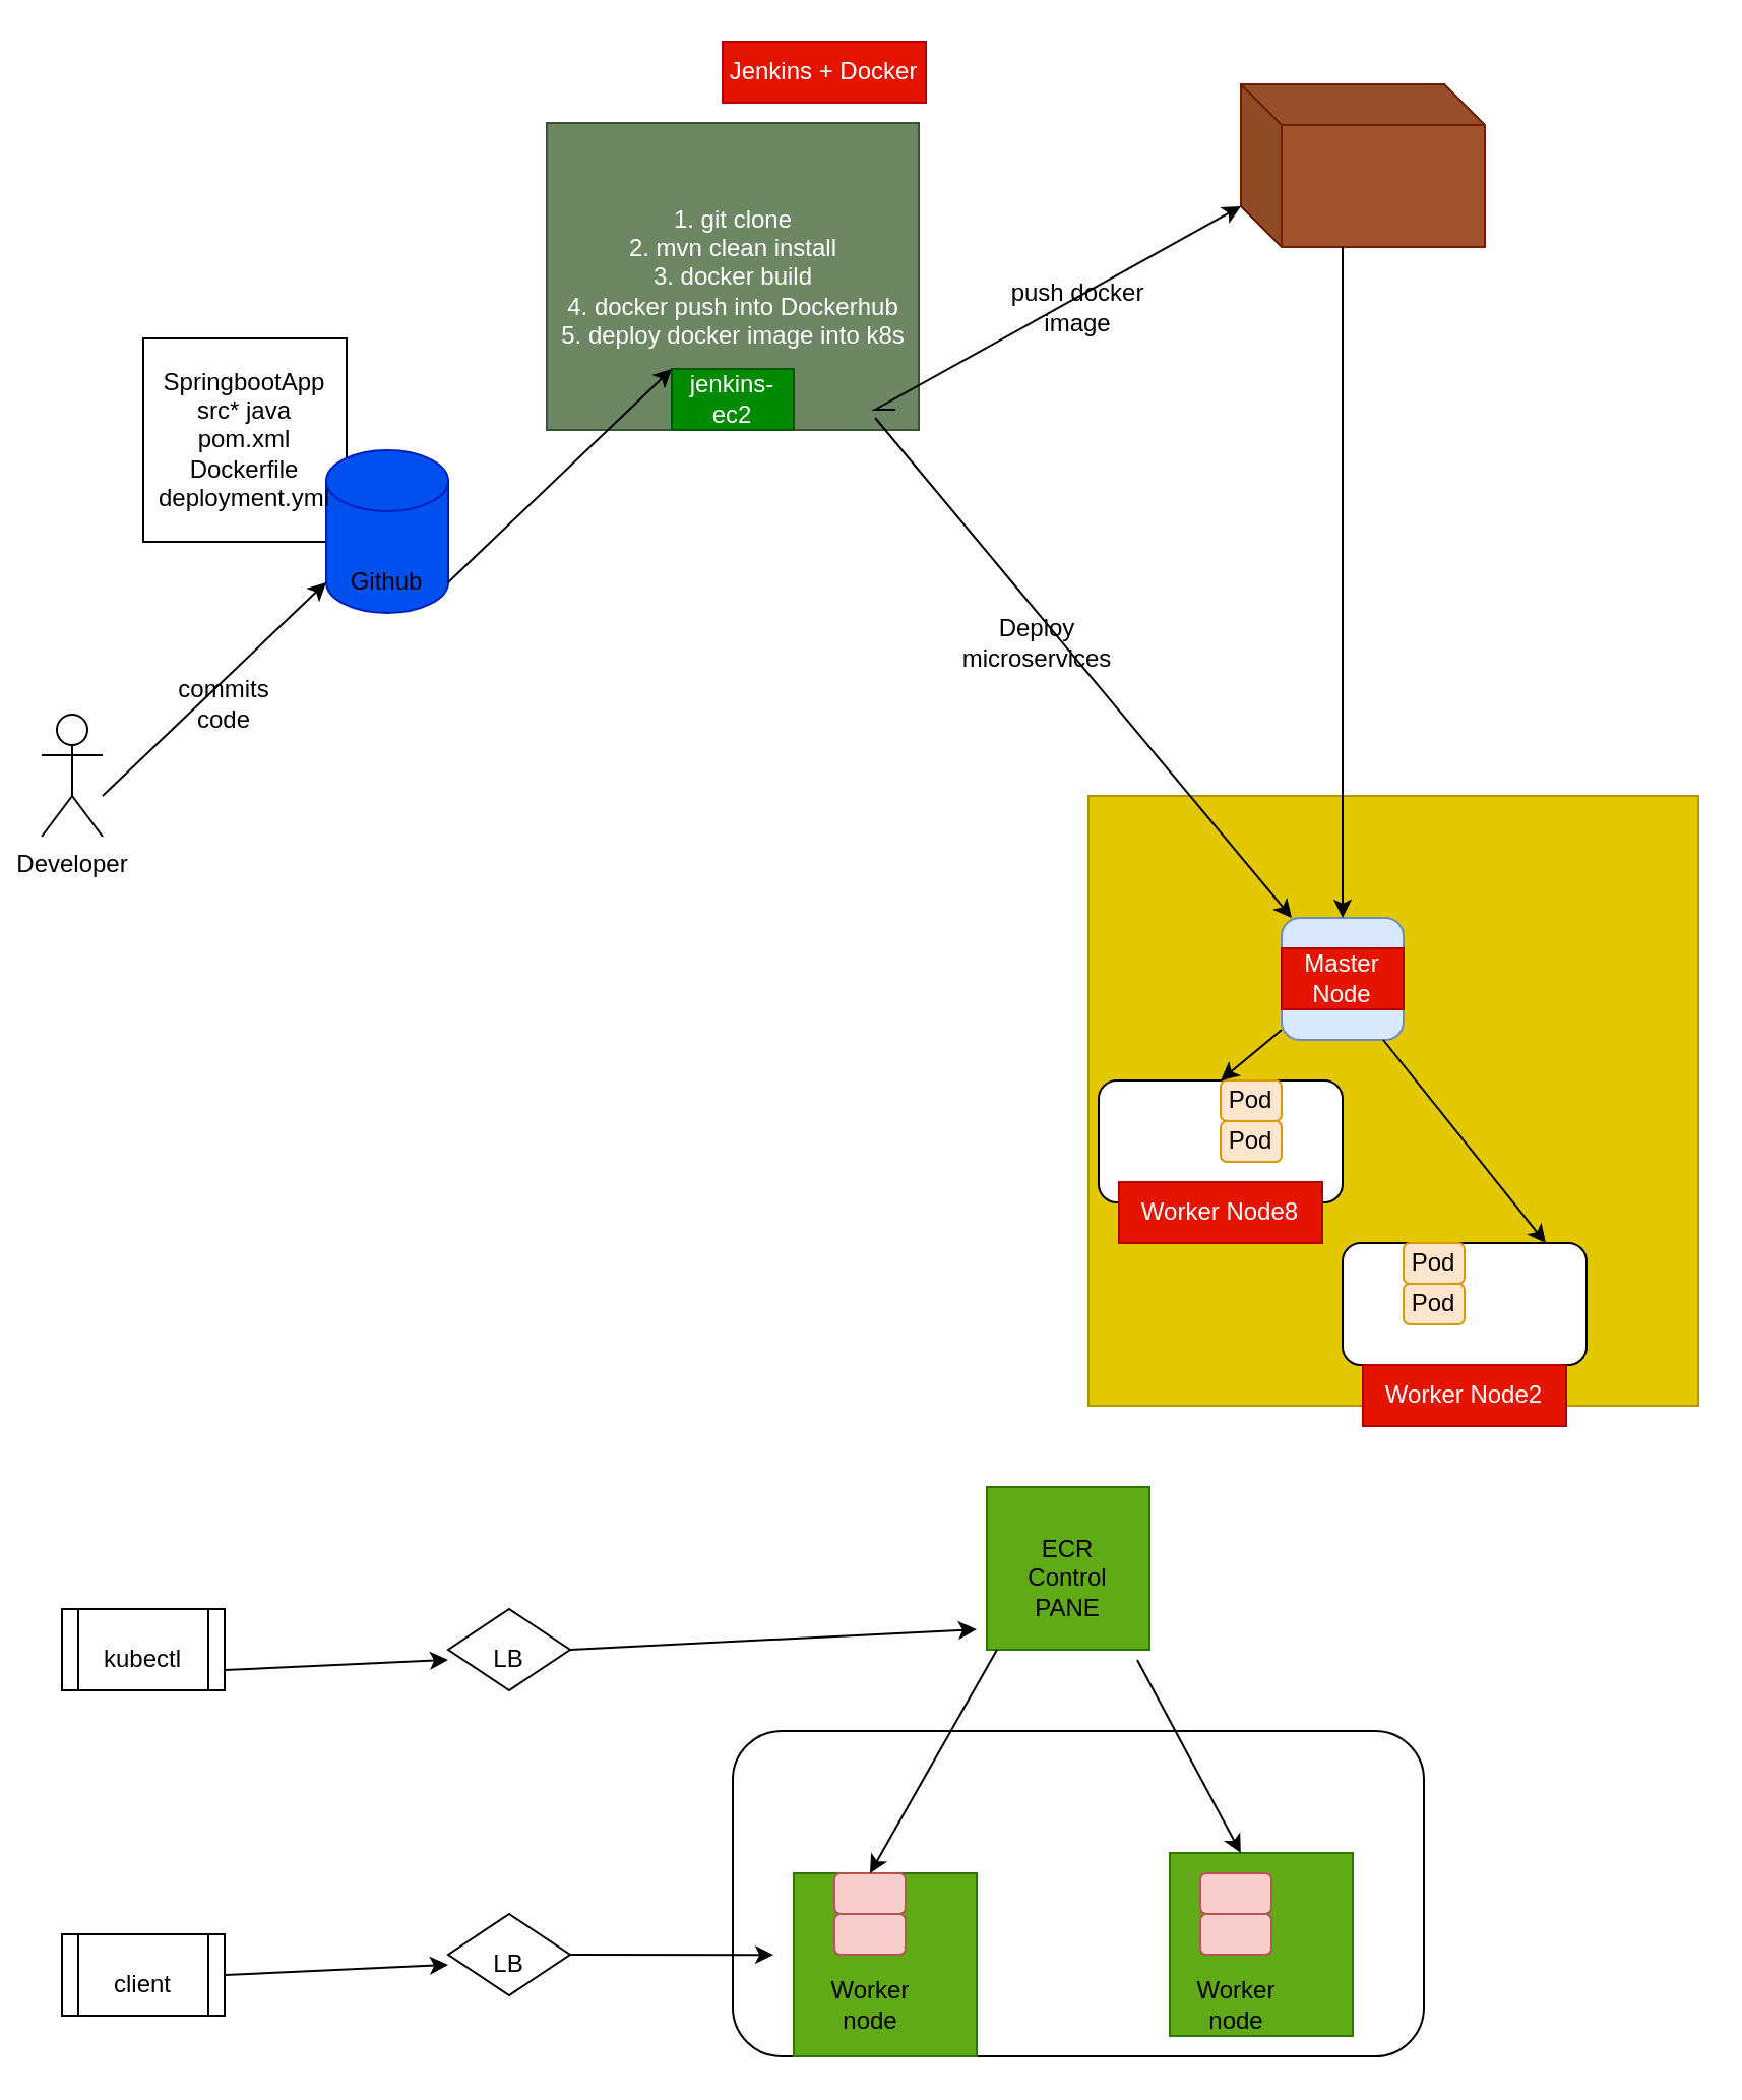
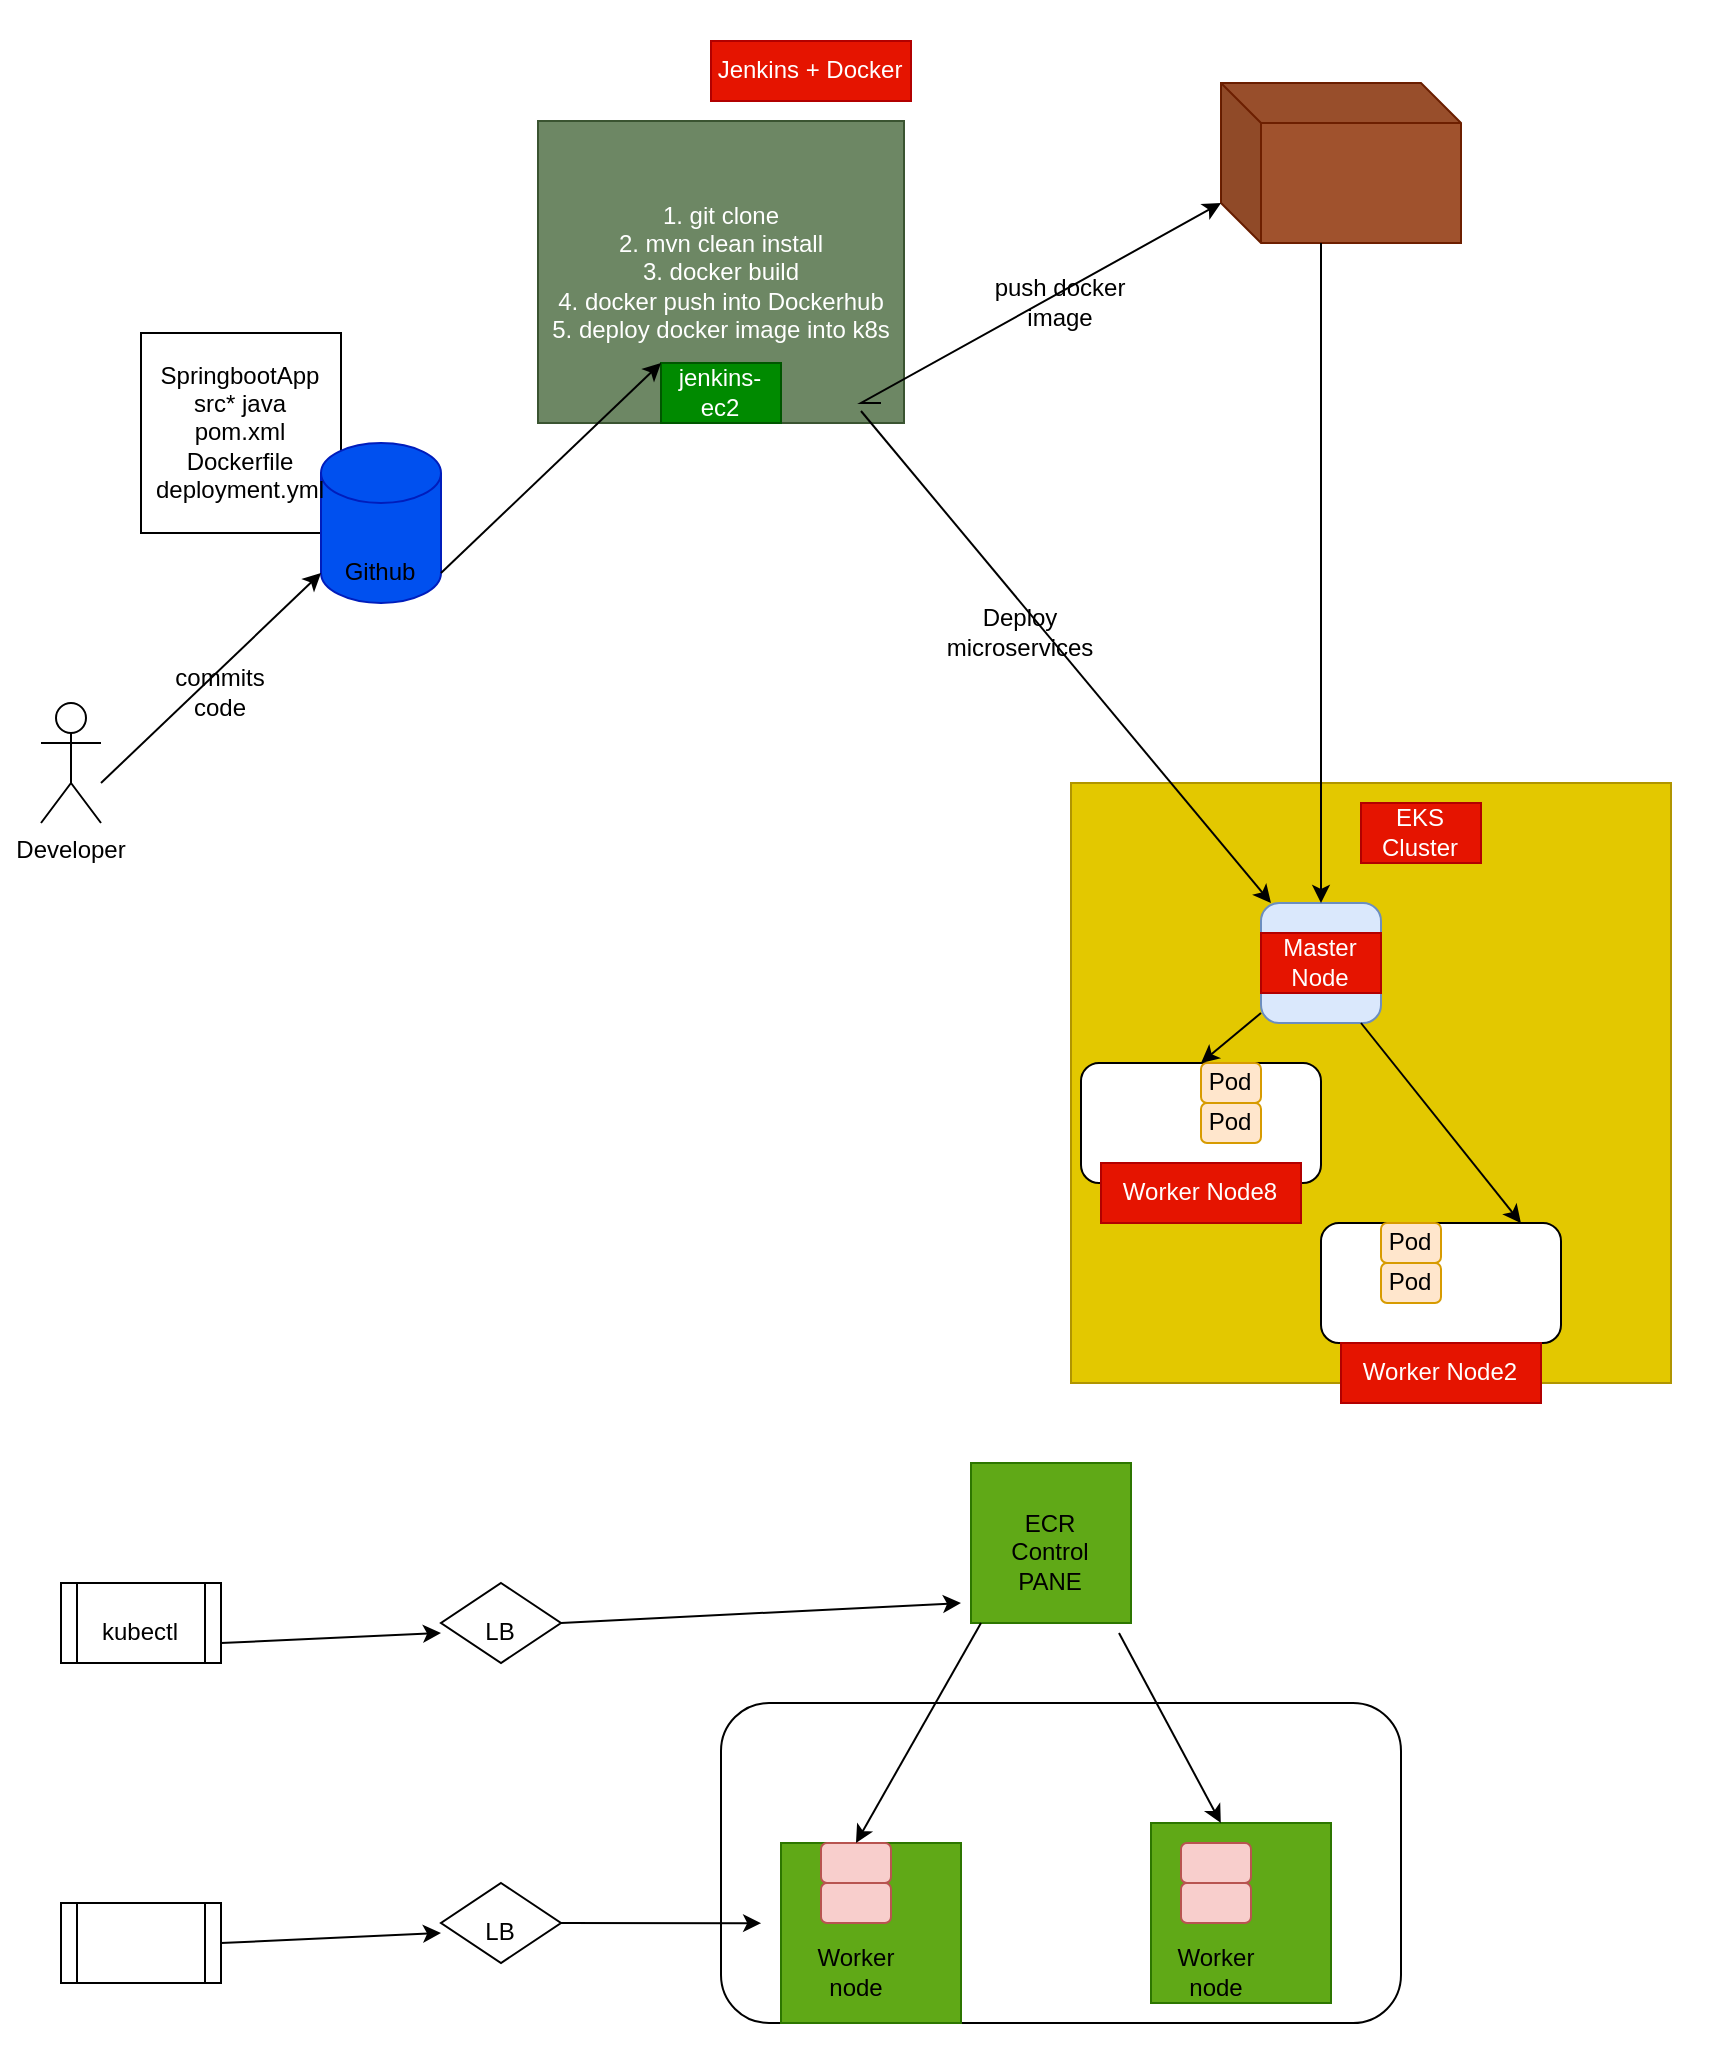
+ <mxCell id="30" value="EKS Cluster" style="text;html=1;strokeColor=#B20000;fillColor=#e51400;align=center;verticalAlign=middle;whiteSpace=wrap;rounded=0;fontColor=#ffffff;" parent="1" vertex="1"><mxGeometry x="680" y="401" width="60" height="30" as="geometry" /></mxCell>
- <mxCell id="42" value="client" style="text;html=1;strokeColor=none;fillColor=none;align=center;verticalAlign=middle;whiteSpace=wrap;rounded=0;" vertex="1" parent="1"><mxGeometry x="40" y="961" width="60" height="30" as="geometry" /></mxCell>
